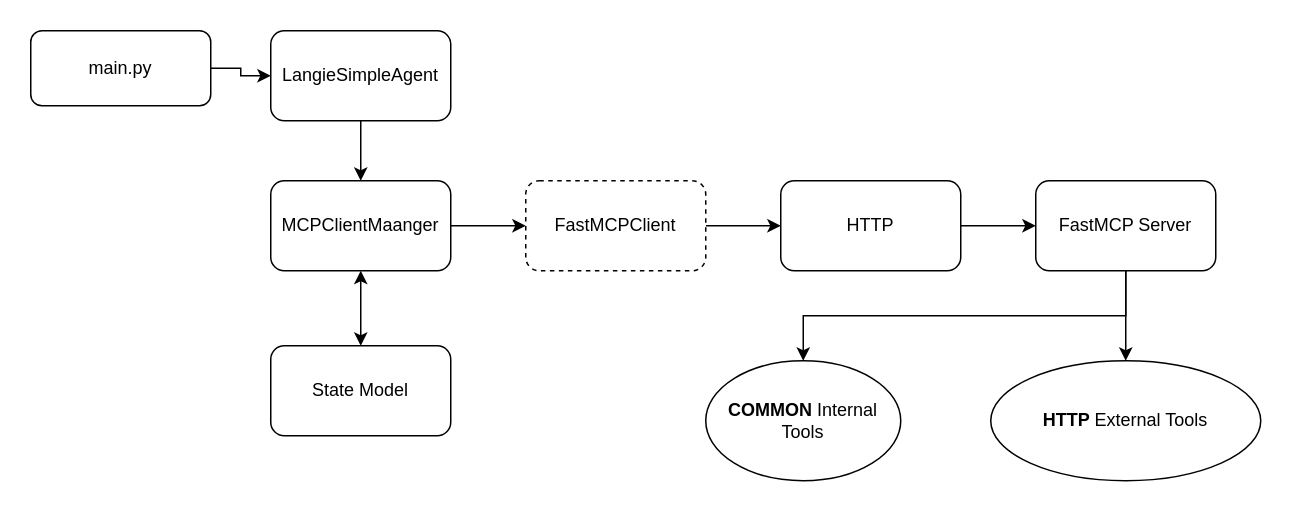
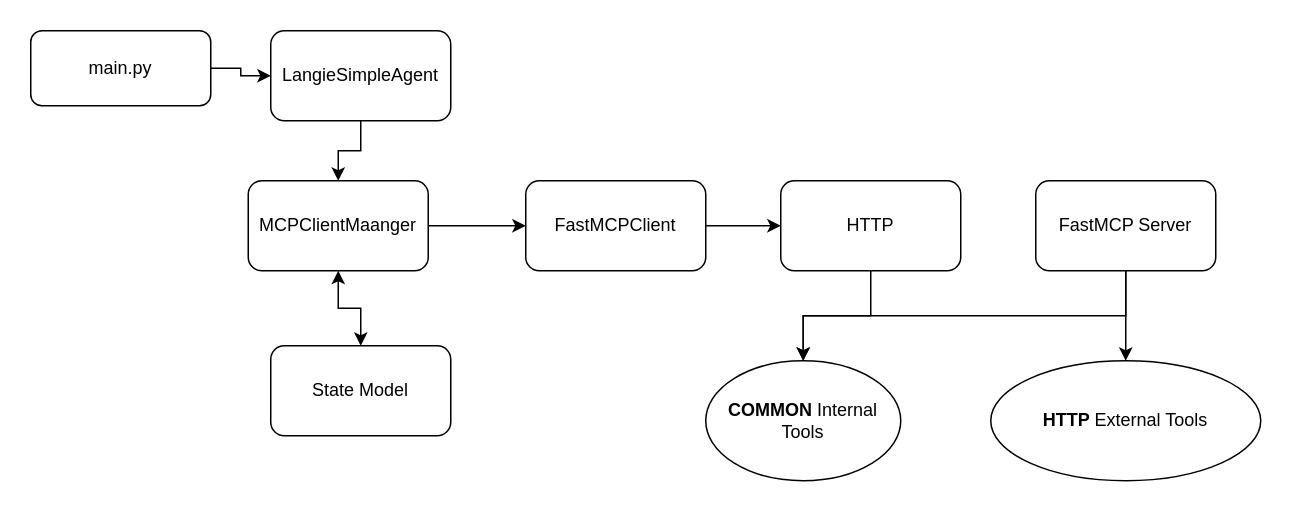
- <mxCell id="8" value="MCPClientMaanger" style="rounded=1;whiteSpace=wrap;html=1;" vertex="1" parent="1"><mxGeometry x="180" y="120" width="120" height="60" as="geometry" /></mxCell>
+ <mxCell id="8" value="MCPClientMaanger" style="rounded=1;whiteSpace=wrap;html=1;" vertex="1" parent="1"><mxGeometry x="165" y="120" width="120" height="60" as="geometry" /></mxCell>
- <mxCell id="10" value="FastMCPClient" style="rounded=1;whiteSpace=wrap;html=1;dashed=1;" vertex="1" parent="1"><mxGeometry x="350" y="120" width="120" height="60" as="geometry" /></mxCell>
+ <mxCell id="10" value="FastMCPClient" style="rounded=1;whiteSpace=wrap;html=1;" vertex="1" parent="1"><mxGeometry x="350" y="120" width="120" height="60" as="geometry" /></mxCell>
- <mxCell id="11" style="edgeStyle=orthogonalEdgeStyle;rounded=0;orthogonalLoop=1;jettySize=auto;html=1;entryX=0;entryY=0.5;entryDx=0;entryDy=0;" edge="1" parent="1" source="12" target="15"><mxGeometry relative="1" as="geometry"><mxPoint x="660" y="150" as="targetPoint" /></mxGeometry></mxCell>
+ <mxCell id="11" style="edgeStyle=orthogonalEdgeStyle;rounded=0;orthogonalLoop=1;jettySize=auto;html=1;" edge="1" parent="1" source="12" target="16"><mxGeometry relative="1" as="geometry"><mxPoint x="660" y="150" as="targetPoint" /></mxGeometry></mxCell>
